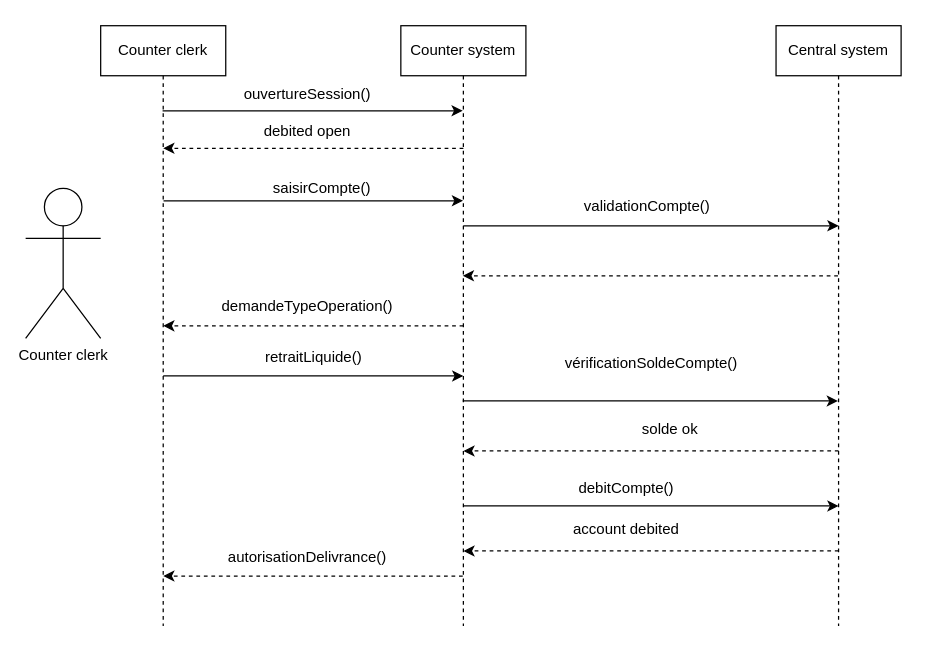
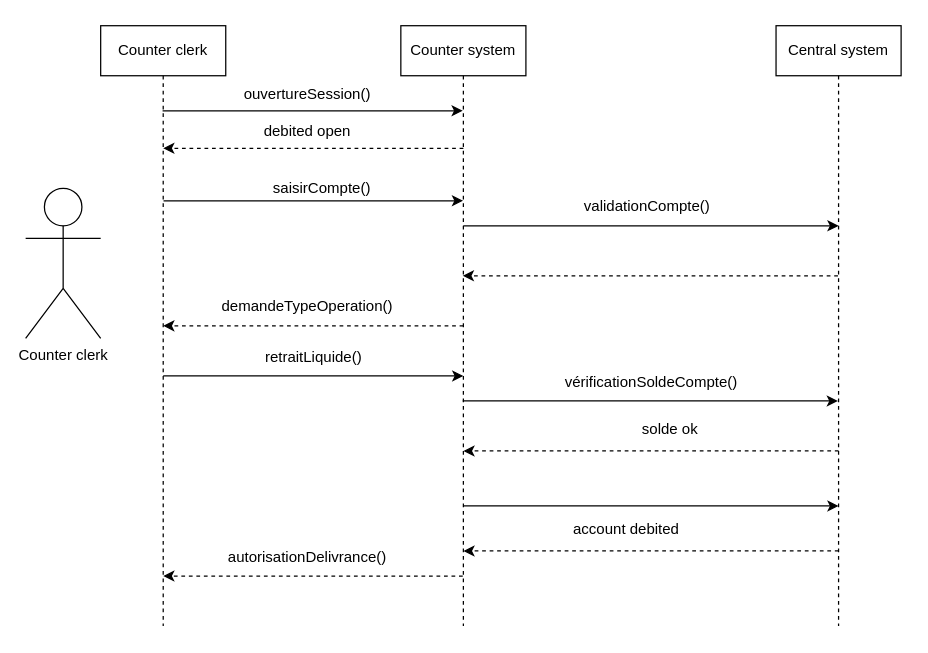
- <mxCell id="22" value="vérificationSoldeCompte()" style="text;html=1;align=center;verticalAlign=middle;resizable=0;points=[];autosize=1;strokeColor=none;fillColor=none;" vertex="1" parent="1"><mxGeometry x="440" y="275" width="160" height="30" as="geometry" /></mxCell>
+ <mxCell id="22" value="vérificationSoldeCompte()" style="text;html=1;align=center;verticalAlign=middle;resizable=0;points=[];autosize=1;strokeColor=none;fillColor=none;" vertex="1" parent="1"><mxGeometry x="440" y="290" width="160" height="30" as="geometry" /></mxCell>
- <mxCell id="24" value="debitCompte()" style="text;html=1;align=center;verticalAlign=middle;resizable=0;points=[];autosize=1;strokeColor=none;fillColor=none;" vertex="1" parent="1"><mxGeometry x="450" y="375" width="100" height="30" as="geometry" /></mxCell>
